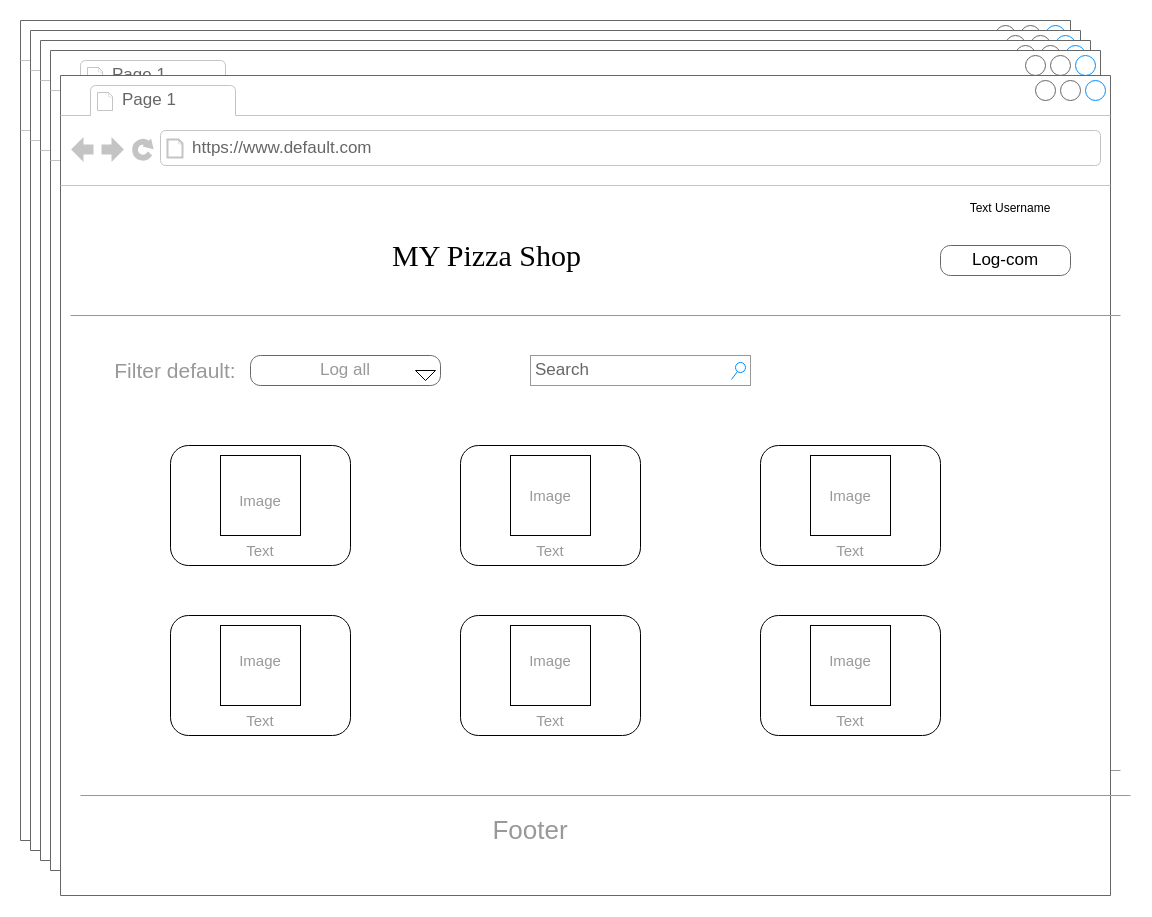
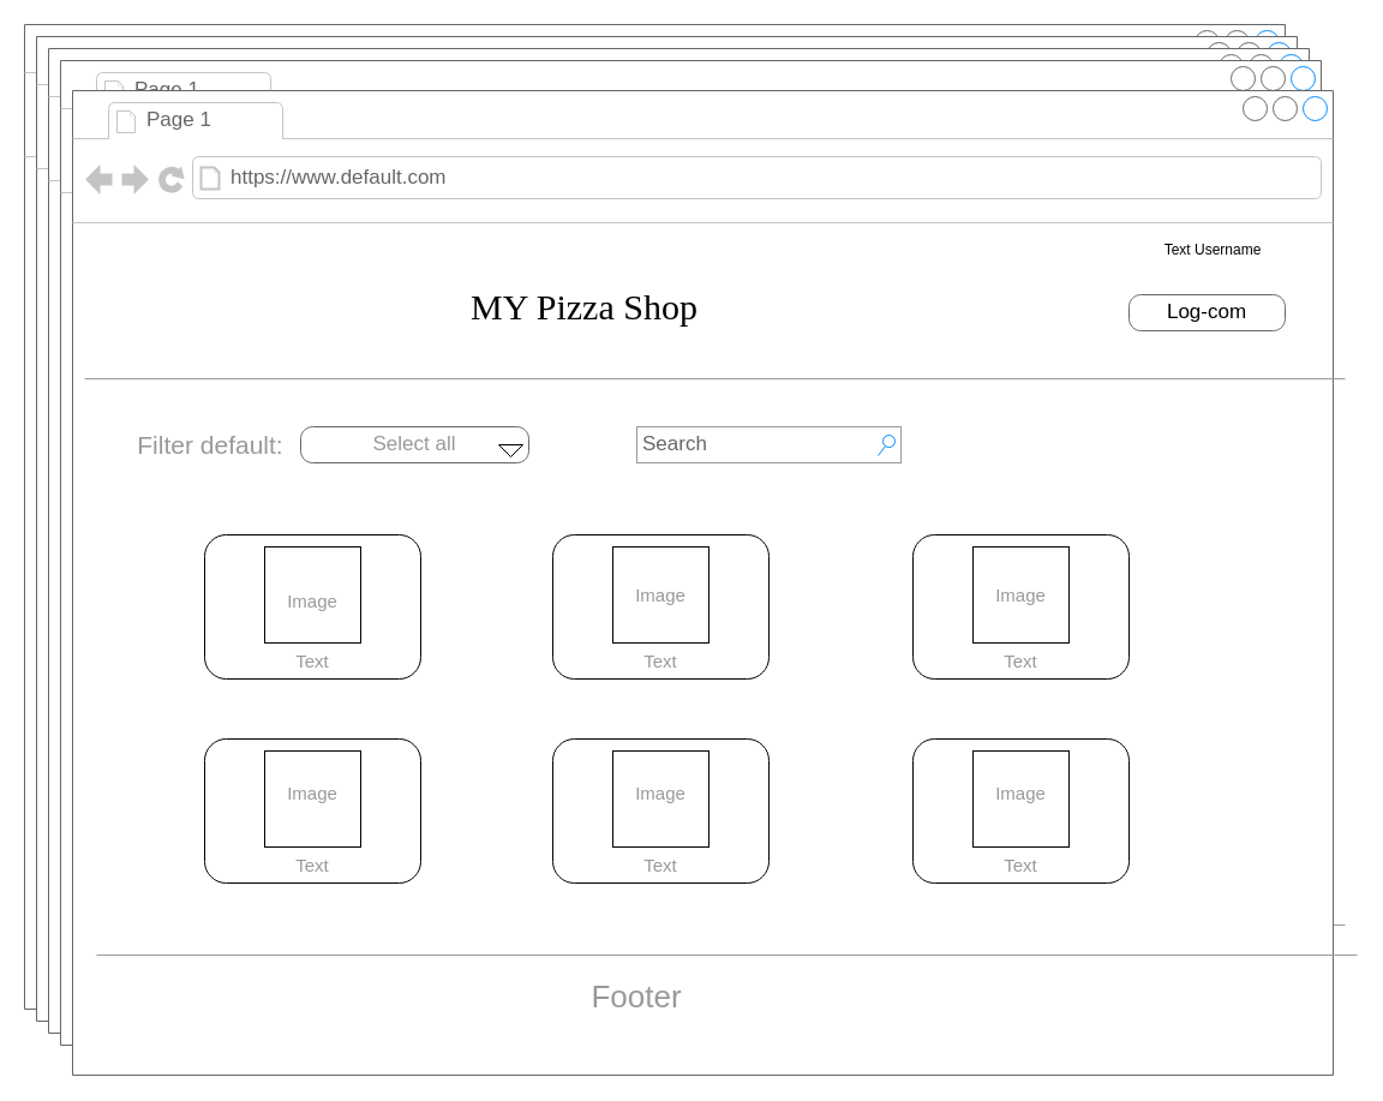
- <mxCell id="111" value="Log all" style="strokeWidth=1;shadow=0;dashed=0;align=center;html=1;shape=mxgraph.mockup.buttons.button;strokeColor=#666666;mainText=;buttonStyle=round;fontSize=17;fontStyle=0;fillColor=none;whiteSpace=wrap;rounded=0;labelBackgroundColor=none;fontColor=#999999;" parent="105" vertex="1"><mxGeometry x="190" y="280" width="190" height="30" as="geometry" /></mxCell>
+ <mxCell id="111" value="Select all" style="strokeWidth=1;shadow=0;dashed=0;align=center;html=1;shape=mxgraph.mockup.buttons.button;strokeColor=#666666;mainText=;buttonStyle=round;fontSize=17;fontStyle=0;fillColor=none;whiteSpace=wrap;rounded=0;labelBackgroundColor=none;fontColor=#999999;" parent="105" vertex="1"><mxGeometry x="190" y="280" width="190" height="30" as="geometry" /></mxCell>
